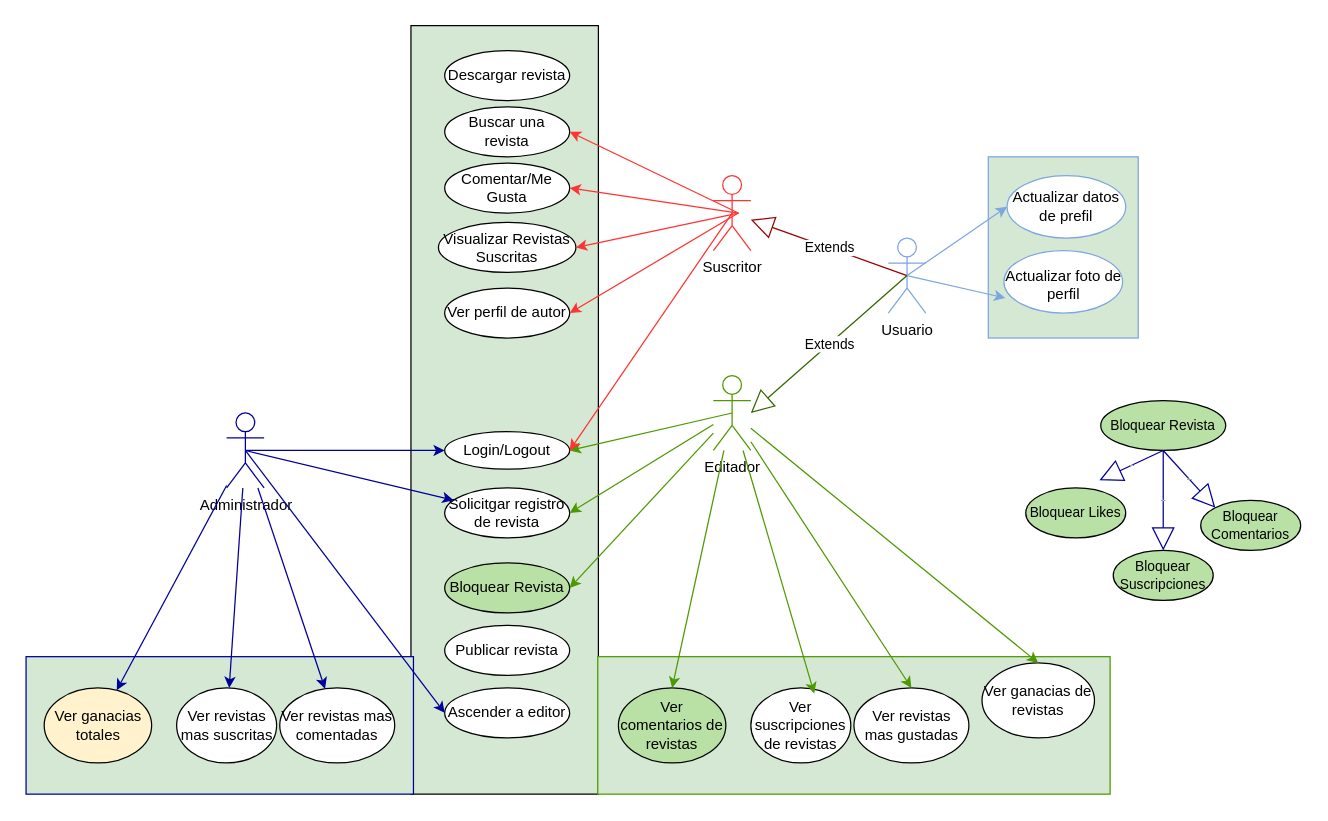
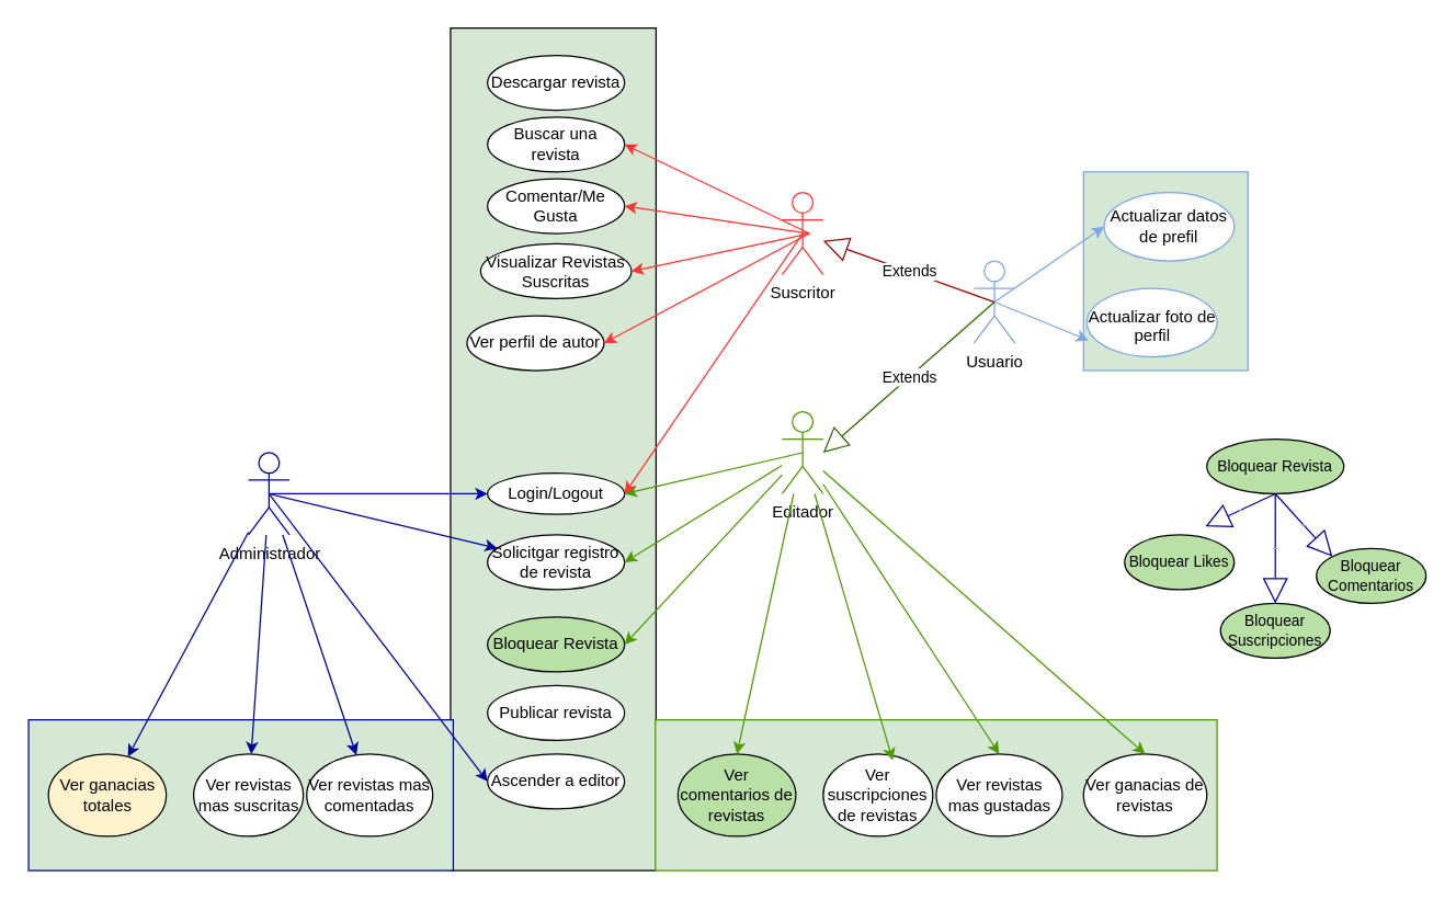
- <mxCell id="13" value="&lt;span&gt;&lt;br&gt;&lt;br&gt;&lt;br&gt;Actualizar foto de perfil&lt;/span&gt;&lt;br&gt;&lt;p&gt;&lt;br&gt;&lt;/p&gt;" style="ellipse;whiteSpace=wrap;html=1;strokeColor=#7EA6E0;" parent="1" vertex="1"><mxGeometry x="802.5" y="200" width="95" height="50" as="geometry" /></mxCell>
+ <mxCell id="13" value="&lt;span&gt;&lt;br&gt;&lt;br&gt;&lt;br&gt;Actualizar foto de perfil&lt;/span&gt;&lt;br&gt;&lt;p&gt;&lt;br&gt;&lt;/p&gt;" style="ellipse;whiteSpace=wrap;html=1;strokeColor=#7EA6E0;" parent="1" vertex="1"><mxGeometry x="792.5" y="210" width="95" height="50" as="geometry" /></mxCell>
- <mxCell id="14" value="Ver perfil de autor&lt;br&gt;" style="ellipse;whiteSpace=wrap;html=1;" parent="1" vertex="1"><mxGeometry x="355" y="230" width="100" height="40" as="geometry" /></mxCell>
+ <mxCell id="14" value="Ver perfil de autor&lt;br&gt;" style="ellipse;whiteSpace=wrap;html=1;" parent="1" vertex="1"><mxGeometry x="340" y="230" width="100" height="40" as="geometry" /></mxCell>
- <mxCell id="37" value="Ver ganacias de revistas" style="ellipse;whiteSpace=wrap;html=1;" parent="1" vertex="1"><mxGeometry x="785" y="530" width="90" height="60" as="geometry" /></mxCell>
+ <mxCell id="37" value="Ver ganacias de revistas" style="ellipse;whiteSpace=wrap;html=1;" parent="1" vertex="1"><mxGeometry x="790" y="550" width="90" height="60" as="geometry" /></mxCell>
